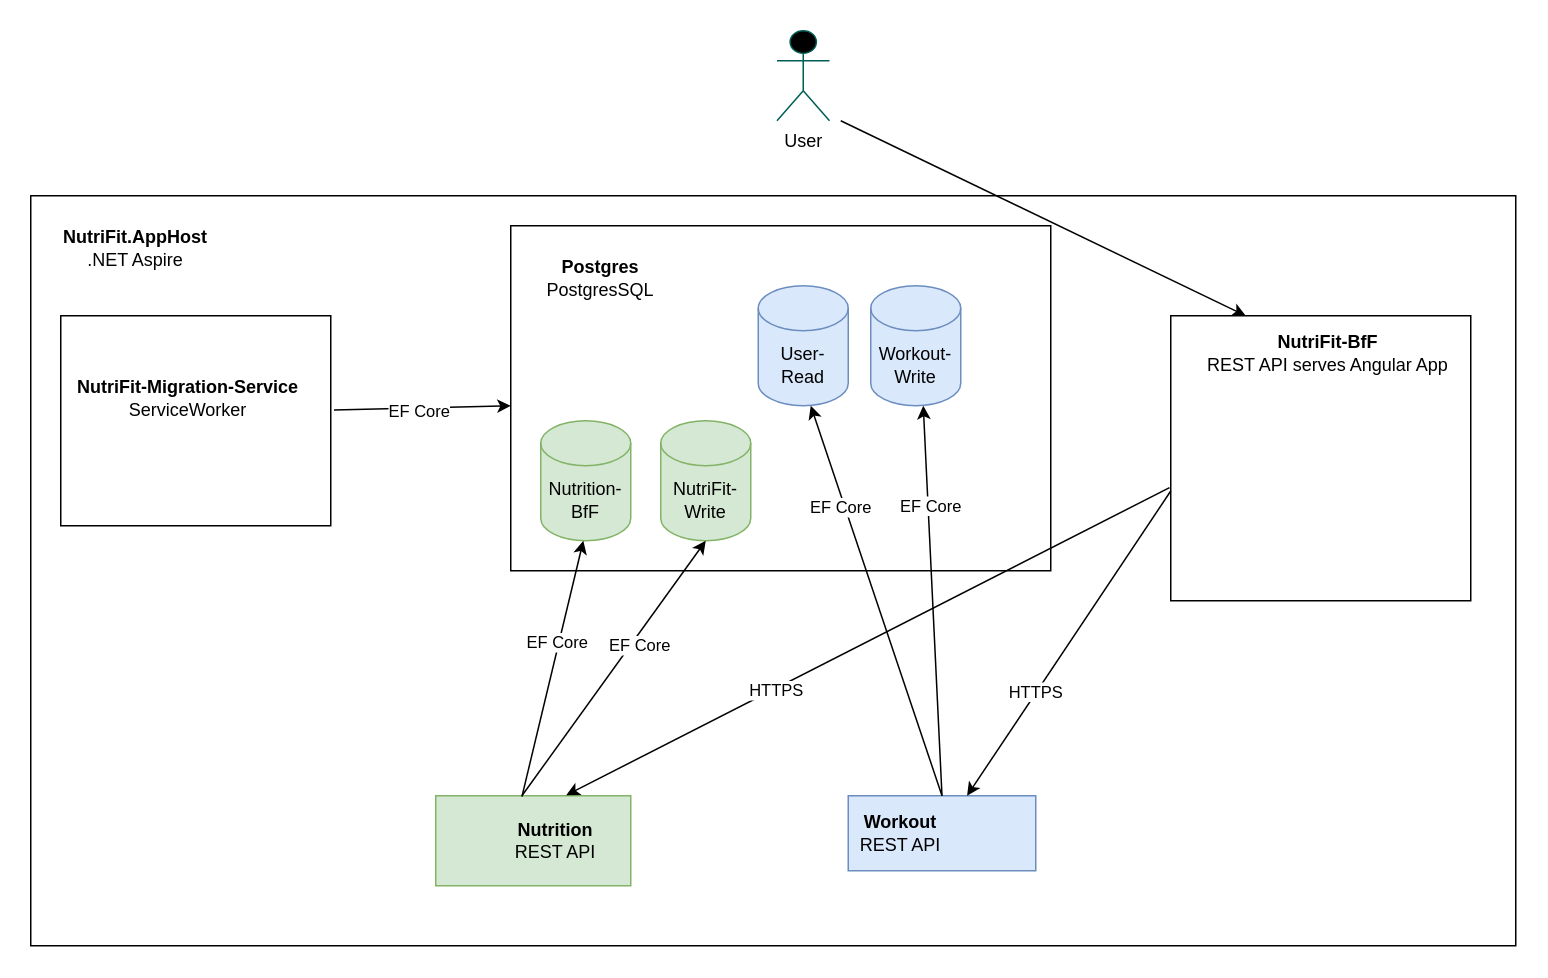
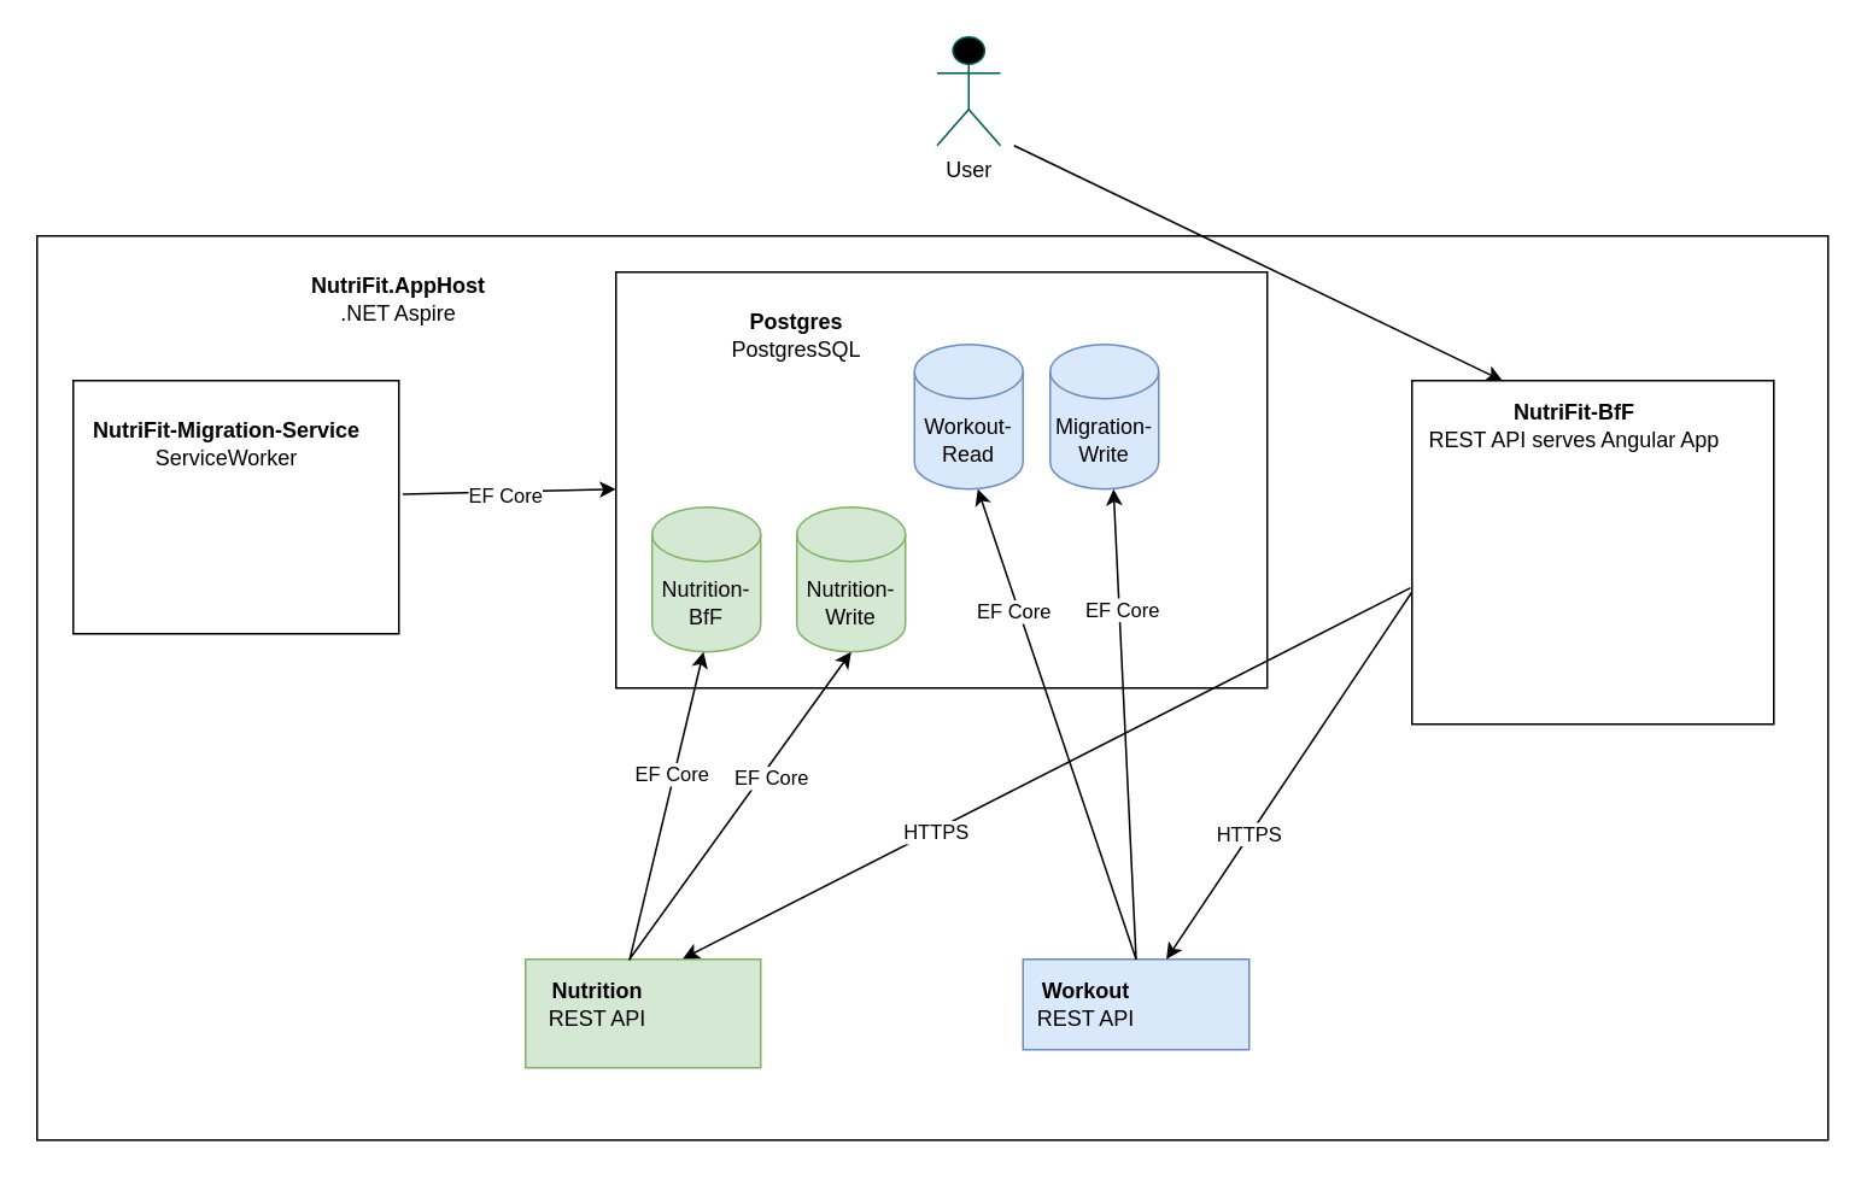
- <mxCell id="3" value="&lt;b&gt;NutriFit.AppHost &lt;/b&gt;.NET Aspire" style="text;html=1;align=center;verticalAlign=middle;whiteSpace=wrap;rounded=0;" parent="1" vertex="1"><mxGeometry x="30" y="150" width="120" height="30" as="geometry" /></mxCell>
+ <mxCell id="3" value="&lt;b&gt;NutriFit.AppHost &lt;/b&gt;.NET Aspire" style="text;html=1;align=center;verticalAlign=middle;whiteSpace=wrap;rounded=0;" parent="1" vertex="1"><mxGeometry x="160" y="150" width="120" height="30" as="geometry" /></mxCell>
- <mxCell id="10" value="&lt;b&gt;Postgres &lt;/b&gt;PostgresSQL" style="text;html=1;align=center;verticalAlign=middle;whiteSpace=wrap;rounded=0;" vertex="1" parent="1"><mxGeometry x="370" y="170" width="60" height="30" as="geometry" /></mxCell>
+ <mxCell id="10" value="&lt;b&gt;Postgres &lt;/b&gt;PostgresSQL" style="text;html=1;align=center;verticalAlign=middle;whiteSpace=wrap;rounded=0;" vertex="1" parent="1"><mxGeometry x="410" y="170" width="60" height="30" as="geometry" /></mxCell>
- <mxCell id="17" value="&lt;b&gt;NutriFit-BfF&lt;/b&gt;&lt;div&gt;REST API serves Angular App&lt;/div&gt;" style="text;html=1;align=center;verticalAlign=middle;whiteSpace=wrap;rounded=0;" vertex="1" parent="1"><mxGeometry x="800" y="220" width="170" height="30" as="geometry" /></mxCell>
+ <mxCell id="17" value="&lt;b&gt;NutriFit-BfF&lt;/b&gt;&lt;div&gt;REST API serves Angular App&lt;/div&gt;" style="text;html=1;align=center;verticalAlign=middle;whiteSpace=wrap;rounded=0;" vertex="1" parent="1"><mxGeometry x="785" y="220" width="170" height="30" as="geometry" /></mxCell>
- <mxCell id="5" value="User-Read" style="shape=cylinder3;whiteSpace=wrap;html=1;boundedLbl=1;backgroundOutline=1;size=15;fillColor=#dae8fc;strokeColor=#6c8ebf;" parent="1" vertex="1"><mxGeometry x="505" y="190" width="60" height="80" as="geometry" /></mxCell>
+ <mxCell id="5" value="Workout-Read" style="shape=cylinder3;whiteSpace=wrap;html=1;boundedLbl=1;backgroundOutline=1;size=15;fillColor=#dae8fc;strokeColor=#6c8ebf;" parent="1" vertex="1"><mxGeometry x="505" y="190" width="60" height="80" as="geometry" /></mxCell>
- <mxCell id="6" value="Workout-Write" style="shape=cylinder3;whiteSpace=wrap;html=1;boundedLbl=1;backgroundOutline=1;size=15;fillColor=#dae8fc;strokeColor=#6c8ebf;" parent="1" vertex="1"><mxGeometry x="580" y="190" width="60" height="80" as="geometry" /></mxCell>
+ <mxCell id="6" value="Migration-Write" style="shape=cylinder3;whiteSpace=wrap;html=1;boundedLbl=1;backgroundOutline=1;size=15;fillColor=#dae8fc;strokeColor=#6c8ebf;" parent="1" vertex="1"><mxGeometry x="580" y="190" width="60" height="80" as="geometry" /></mxCell>
- <mxCell id="11" value="&lt;b&gt;NutriFit-Migration-Service &lt;/b&gt;ServiceWorker" style="text;html=1;align=center;verticalAlign=middle;whiteSpace=wrap;rounded=0;" vertex="1" parent="1"><mxGeometry x="50" y="250" width="150" height="30" as="geometry" /></mxCell>
+ <mxCell id="11" value="&lt;b&gt;NutriFit-Migration-Service &lt;/b&gt;ServiceWorker" style="text;html=1;align=center;verticalAlign=middle;whiteSpace=wrap;rounded=0;" vertex="1" parent="1"><mxGeometry x="50" y="230" width="150" height="30" as="geometry" /></mxCell>
- <mxCell id="7" value="NutriFit-Write" style="shape=cylinder3;whiteSpace=wrap;html=1;boundedLbl=1;backgroundOutline=1;size=15;fillColor=#d5e8d4;strokeColor=#82b366;" parent="1" vertex="1"><mxGeometry x="440" y="280" width="60" height="80" as="geometry" /></mxCell>
+ <mxCell id="7" value="Nutrition-Write" style="shape=cylinder3;whiteSpace=wrap;html=1;boundedLbl=1;backgroundOutline=1;size=15;fillColor=#d5e8d4;strokeColor=#82b366;" parent="1" vertex="1"><mxGeometry x="440" y="280" width="60" height="80" as="geometry" /></mxCell>
- <mxCell id="15" value="&lt;b&gt;Nutrition &lt;/b&gt;REST API" style="text;html=1;align=center;verticalAlign=middle;whiteSpace=wrap;rounded=0;" vertex="1" parent="1"><mxGeometry x="340" y="545" width="60" height="30" as="geometry" /></mxCell>
+ <mxCell id="15" value="&lt;b&gt;Nutrition &lt;/b&gt;REST API" style="text;html=1;align=center;verticalAlign=middle;whiteSpace=wrap;rounded=0;" vertex="1" parent="1"><mxGeometry x="300" y="540" width="60" height="30" as="geometry" /></mxCell>
